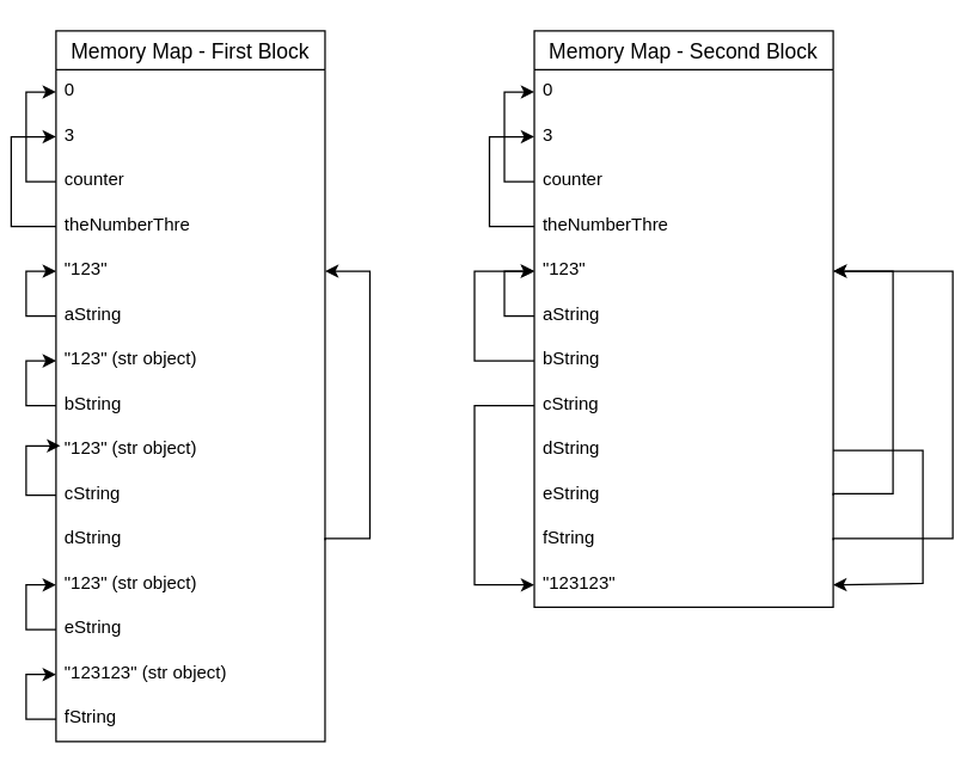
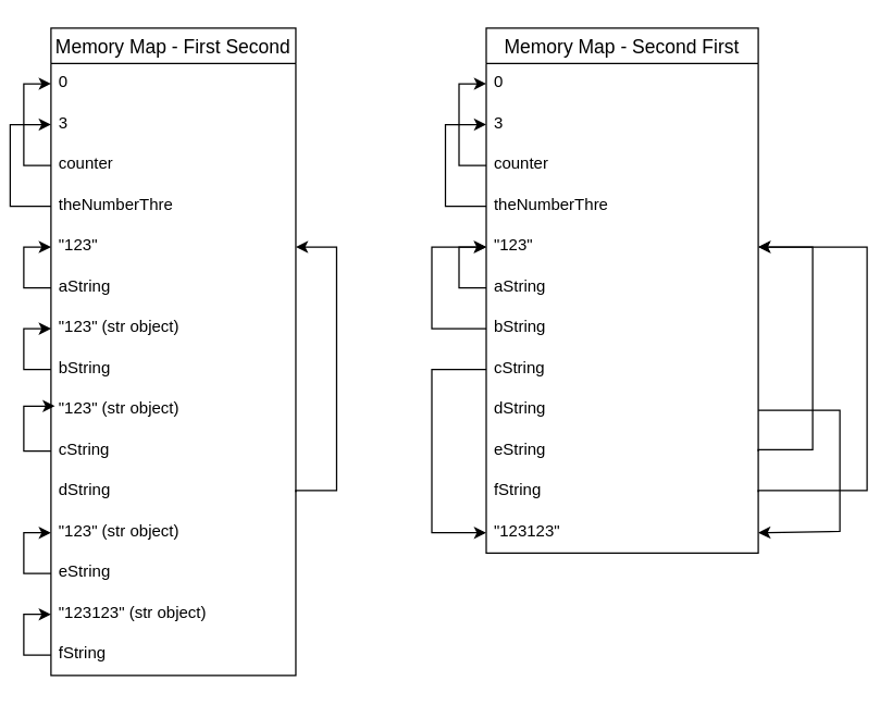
- <mxCell id="2" value="Memory Map - First Block" style="swimlane;fontStyle=0;childLayout=stackLayout;horizontal=1;startSize=26;horizontalStack=0;resizeParent=1;resizeParentMax=0;resizeLast=0;collapsible=1;marginBottom=0;align=center;fontSize=14;" vertex="1" parent="1"><mxGeometry x="20" y="20" width="180" height="476" as="geometry"><mxRectangle x="220" y="220" width="60" height="30" as="alternateBounds" /></mxGeometry></mxCell>
+ <mxCell id="2" value="Memory Map - First Second" style="swimlane;fontStyle=0;childLayout=stackLayout;horizontal=1;startSize=26;horizontalStack=0;resizeParent=1;resizeParentMax=0;resizeLast=0;collapsible=1;marginBottom=0;align=center;fontSize=14;" vertex="1" parent="1"><mxGeometry x="20" y="20" width="180" height="476" as="geometry"><mxRectangle x="220" y="220" width="60" height="30" as="alternateBounds" /></mxGeometry></mxCell>
- <mxCell id="26" value="Memory Map - Second Block" style="swimlane;fontStyle=0;childLayout=stackLayout;horizontal=1;startSize=26;horizontalStack=0;resizeParent=1;resizeParentMax=0;resizeLast=0;collapsible=1;marginBottom=0;align=center;fontSize=14;" vertex="1" parent="1"><mxGeometry x="340" y="20" width="200" height="386" as="geometry"><mxRectangle x="220" y="220" width="60" height="30" as="alternateBounds" /></mxGeometry></mxCell>
+ <mxCell id="26" value="Memory Map - Second First" style="swimlane;fontStyle=0;childLayout=stackLayout;horizontal=1;startSize=26;horizontalStack=0;resizeParent=1;resizeParentMax=0;resizeLast=0;collapsible=1;marginBottom=0;align=center;fontSize=14;" vertex="1" parent="1"><mxGeometry x="340" y="20" width="200" height="386" as="geometry"><mxRectangle x="220" y="220" width="60" height="30" as="alternateBounds" /></mxGeometry></mxCell>
